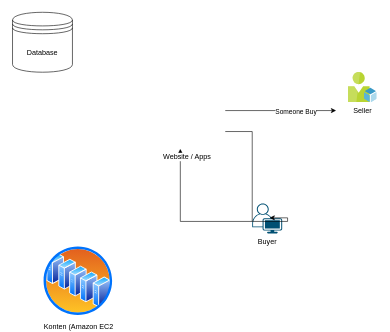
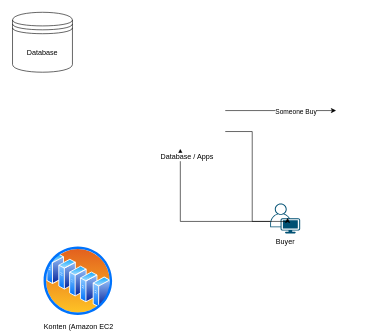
- <mxCell id="3" value="Seller" style="sketch=0;aspect=fixed;html=1;points=[];align=center;image;fontSize=12;image=img/lib/mscae/User_Resource.svg;" vertex="1" parent="1"><mxGeometry x="580" y="120" width="48" height="50" as="geometry" /></mxCell>
- <mxCell id="9" value="Website / Apps" style="shape=image;html=1;verticalAlign=top;verticalLabelPosition=bottom;labelBackgroundColor=#ffffff;imageAspect=0;aspect=fixed;image=https://cdn4.iconfinder.com/data/icons/essentials-74/24/004_-_Website-128.png" vertex="1" parent="1"><mxGeometry x="247" y="120" width="128" height="128" as="geometry" /></mxCell>
+ <mxCell id="9" value="Database / Apps" style="shape=image;html=1;verticalAlign=top;verticalLabelPosition=bottom;labelBackgroundColor=#ffffff;imageAspect=0;aspect=fixed;image=https://cdn4.iconfinder.com/data/icons/essentials-74/24/004_-_Website-128.png" vertex="1" parent="1"><mxGeometry x="247" y="120" width="128" height="128" as="geometry" /></mxCell>
- <mxCell id="5" value="Buyer" style="points=[[0.35,0,0],[0.98,0.51,0],[1,0.71,0],[0.67,1,0],[0,0.795,0],[0,0.65,0]];verticalLabelPosition=bottom;sketch=0;html=1;verticalAlign=top;aspect=fixed;align=center;pointerEvents=1;shape=mxgraph.cisco19.user;fillColor=#005073;strokeColor=none;" vertex="1" parent="1"><mxGeometry x="420" y="339" width="50" height="50" as="geometry" /></mxCell>
+ <mxCell id="5" value="Buyer" style="points=[[0.35,0,0],[0.98,0.51,0],[1,0.71,0],[0.67,1,0],[0,0.795,0],[0,0.65,0]];verticalLabelPosition=bottom;sketch=0;html=1;verticalAlign=top;aspect=fixed;align=center;pointerEvents=1;shape=mxgraph.cisco19.user;fillColor=#005073;strokeColor=none;" vertex="1" parent="1"><mxGeometry x="450" y="339" width="50" height="50" as="geometry" /></mxCell>
